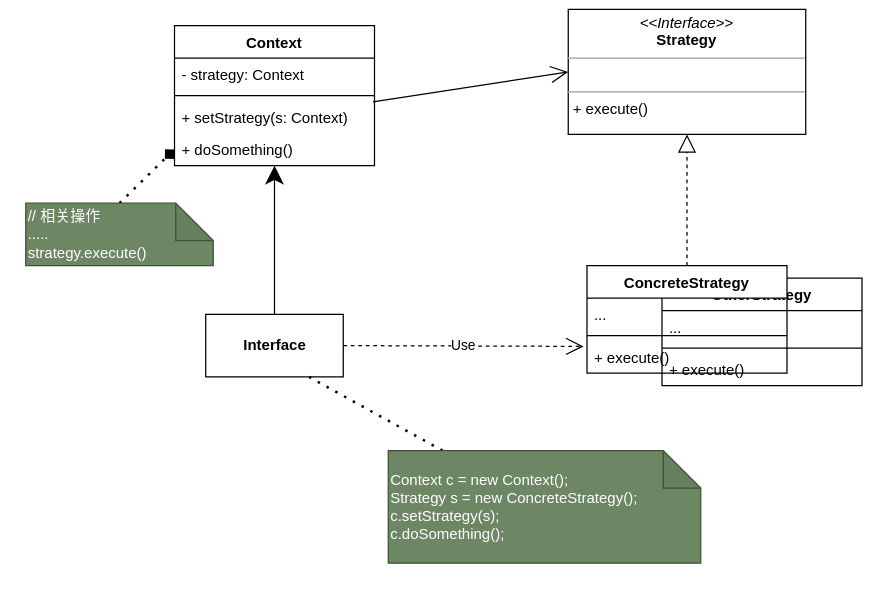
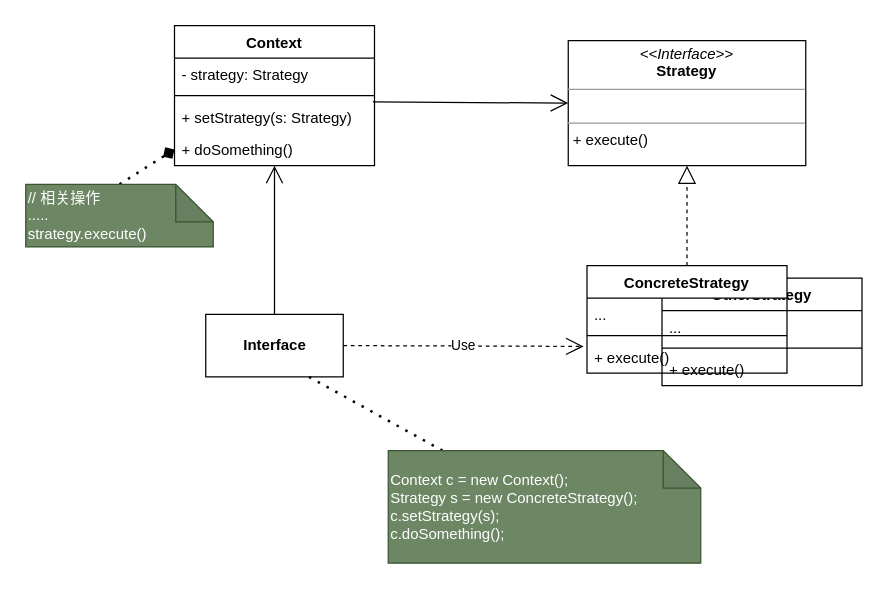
- <mxCell id="2" value="&lt;p style=&quot;margin:0px;margin-top:4px;text-align:center;&quot;&gt;&lt;i&gt;&amp;lt;&amp;lt;Interface&amp;gt;&amp;gt;&lt;/i&gt;&lt;br&gt;&lt;b&gt;Strategy&lt;/b&gt;&lt;/p&gt;&lt;hr size=&quot;1&quot;&gt;&lt;p style=&quot;margin:0px;margin-left:4px;&quot;&gt;&lt;br&gt;&lt;/p&gt;&lt;hr size=&quot;1&quot;&gt;&lt;p style=&quot;margin:0px;margin-left:4px;&quot;&gt;+ execute()&lt;/p&gt;" style="verticalAlign=top;align=left;overflow=fill;fontSize=12;fontFamily=Helvetica;html=1;" vertex="1" parent="1"><mxGeometry x="454" y="7" width="190" height="100" as="geometry" /></mxCell>
+ <mxCell id="2" value="&lt;p style=&quot;margin:0px;margin-top:4px;text-align:center;&quot;&gt;&lt;i&gt;&amp;lt;&amp;lt;Interface&amp;gt;&amp;gt;&lt;/i&gt;&lt;br&gt;&lt;b&gt;Strategy&lt;/b&gt;&lt;/p&gt;&lt;hr size=&quot;1&quot;&gt;&lt;p style=&quot;margin:0px;margin-left:4px;&quot;&gt;&lt;br&gt;&lt;/p&gt;&lt;hr size=&quot;1&quot;&gt;&lt;p style=&quot;margin:0px;margin-left:4px;&quot;&gt;+ execute()&lt;/p&gt;" style="verticalAlign=top;align=left;overflow=fill;fontSize=12;fontFamily=Helvetica;html=1;" vertex="1" parent="1"><mxGeometry x="454" y="32" width="190" height="100" as="geometry" /></mxCell>
- <mxCell id="13" value="- strategy: Context" style="text;strokeColor=none;fillColor=none;align=left;verticalAlign=top;spacingLeft=4;spacingRight=4;overflow=hidden;rotatable=0;points=[[0,0.5],[1,0.5]];portConstraint=eastwest;" vertex="1" parent="12"><mxGeometry y="26" width="160" height="26" as="geometry" /></mxCell>
+ <mxCell id="13" value="- strategy: Strategy" style="text;strokeColor=none;fillColor=none;align=left;verticalAlign=top;spacingLeft=4;spacingRight=4;overflow=hidden;rotatable=0;points=[[0,0.5],[1,0.5]];portConstraint=eastwest;" vertex="1" parent="12"><mxGeometry y="26" width="160" height="26" as="geometry" /></mxCell>
- <mxCell id="15" value="+ setStrategy(s: Context)" style="text;strokeColor=none;fillColor=none;align=left;verticalAlign=top;spacingLeft=4;spacingRight=4;overflow=hidden;rotatable=0;points=[[0,0.5],[1,0.5]];portConstraint=eastwest;" vertex="1" parent="12"><mxGeometry y="60" width="160" height="26" as="geometry" /></mxCell>
+ <mxCell id="15" value="+ setStrategy(s: Strategy)" style="text;strokeColor=none;fillColor=none;align=left;verticalAlign=top;spacingLeft=4;spacingRight=4;overflow=hidden;rotatable=0;points=[[0,0.5],[1,0.5]];portConstraint=eastwest;" vertex="1" parent="12"><mxGeometry y="60" width="160" height="26" as="geometry" /></mxCell>
- <mxCell id="19" value="" style="endArrow=classic;endFill=1;endSize=12;html=1;rounded=0;exitX=0.5;exitY=0;exitDx=0;exitDy=0;" edge="1" parent="1" source="18" target="16"><mxGeometry width="160" relative="1" as="geometry"><mxPoint x="229" y="202" as="sourcePoint" /><mxPoint x="389" y="202" as="targetPoint" /></mxGeometry></mxCell>
+ <mxCell id="19" value="" style="endArrow=open;endFill=1;endSize=12;html=1;rounded=0;exitX=0.5;exitY=0;exitDx=0;exitDy=0;" edge="1" parent="1" source="18" target="16"><mxGeometry width="160" relative="1" as="geometry"><mxPoint x="229" y="202" as="sourcePoint" /><mxPoint x="389" y="202" as="targetPoint" /></mxGeometry></mxCell>
- <mxCell id="22" value="// 相关操作&lt;br&gt;.....&lt;br&gt;strategy.execute()" style="shape=note;whiteSpace=wrap;html=1;backgroundOutline=1;darkOpacity=0.05;align=left;fillColor=#6d8764;fontColor=#ffffff;strokeColor=#3A5431;" vertex="1" parent="1"><mxGeometry x="20" y="162" width="150" height="50" as="geometry" /></mxCell>
+ <mxCell id="22" value="// 相关操作&lt;br&gt;.....&lt;br&gt;strategy.execute()" style="shape=note;whiteSpace=wrap;html=1;backgroundOutline=1;darkOpacity=0.05;align=left;fillColor=#6d8764;fontColor=#ffffff;strokeColor=#3A5431;" vertex="1" parent="1"><mxGeometry x="20" y="147" width="150" height="50" as="geometry" /></mxCell>
